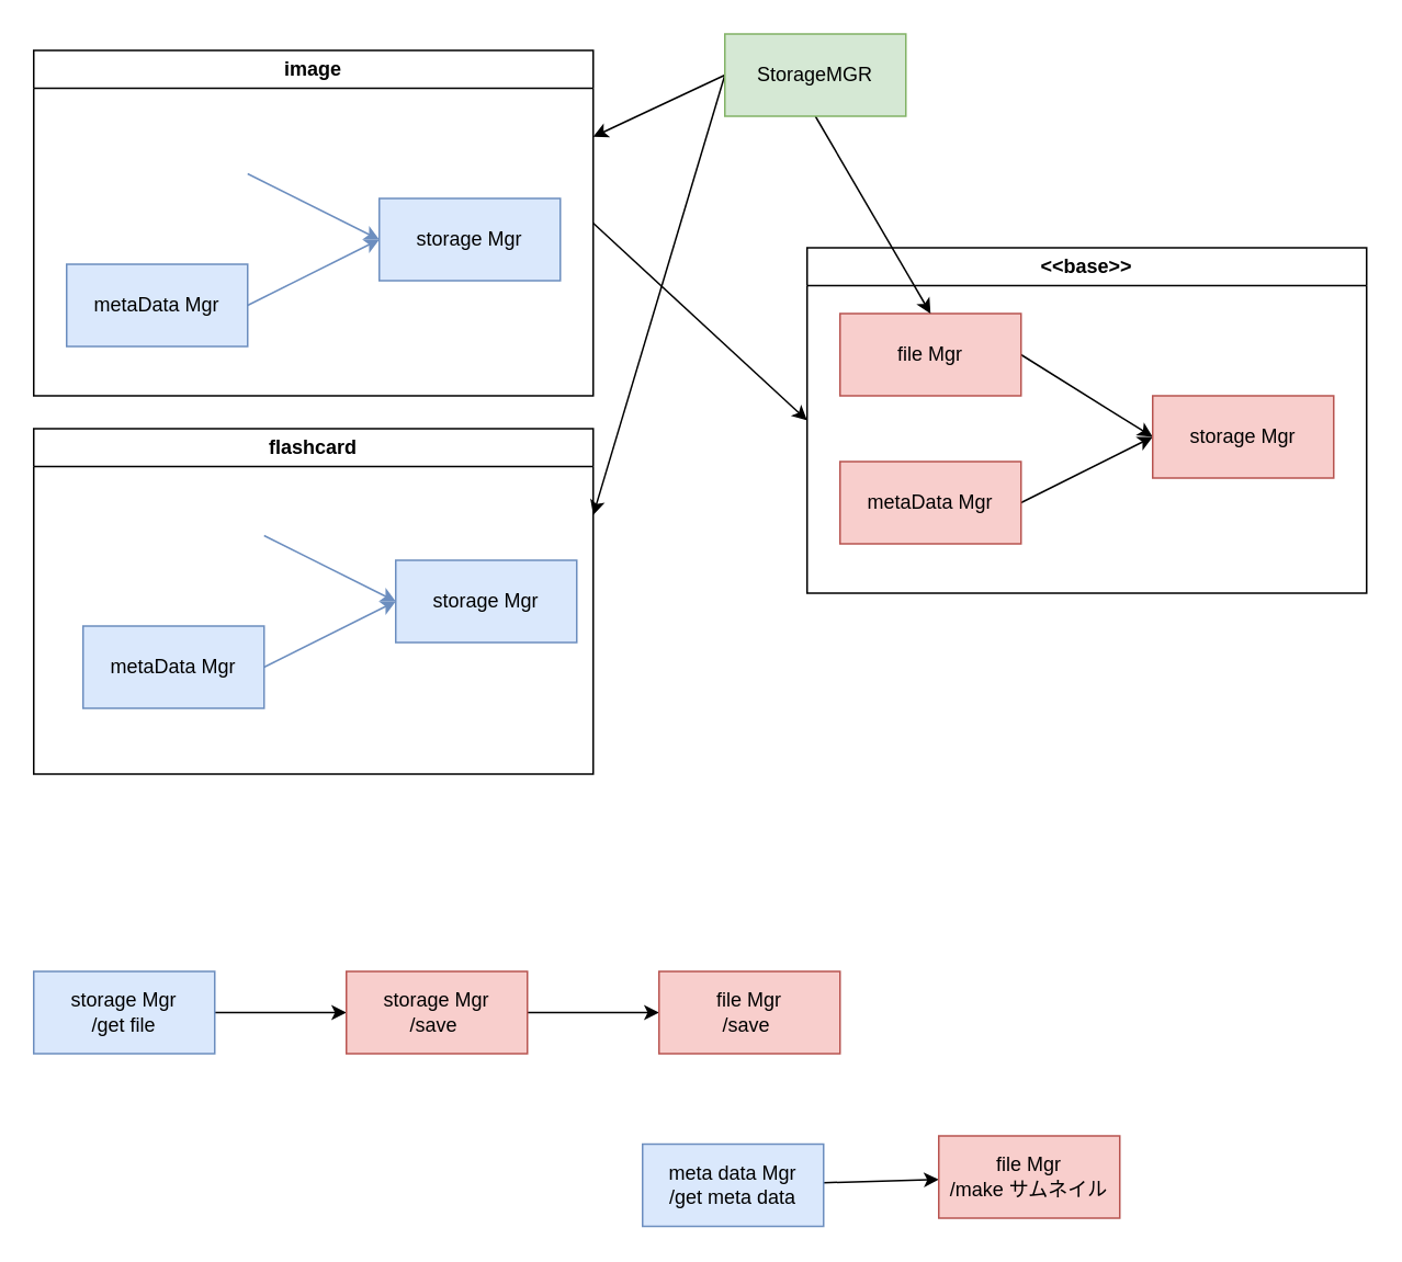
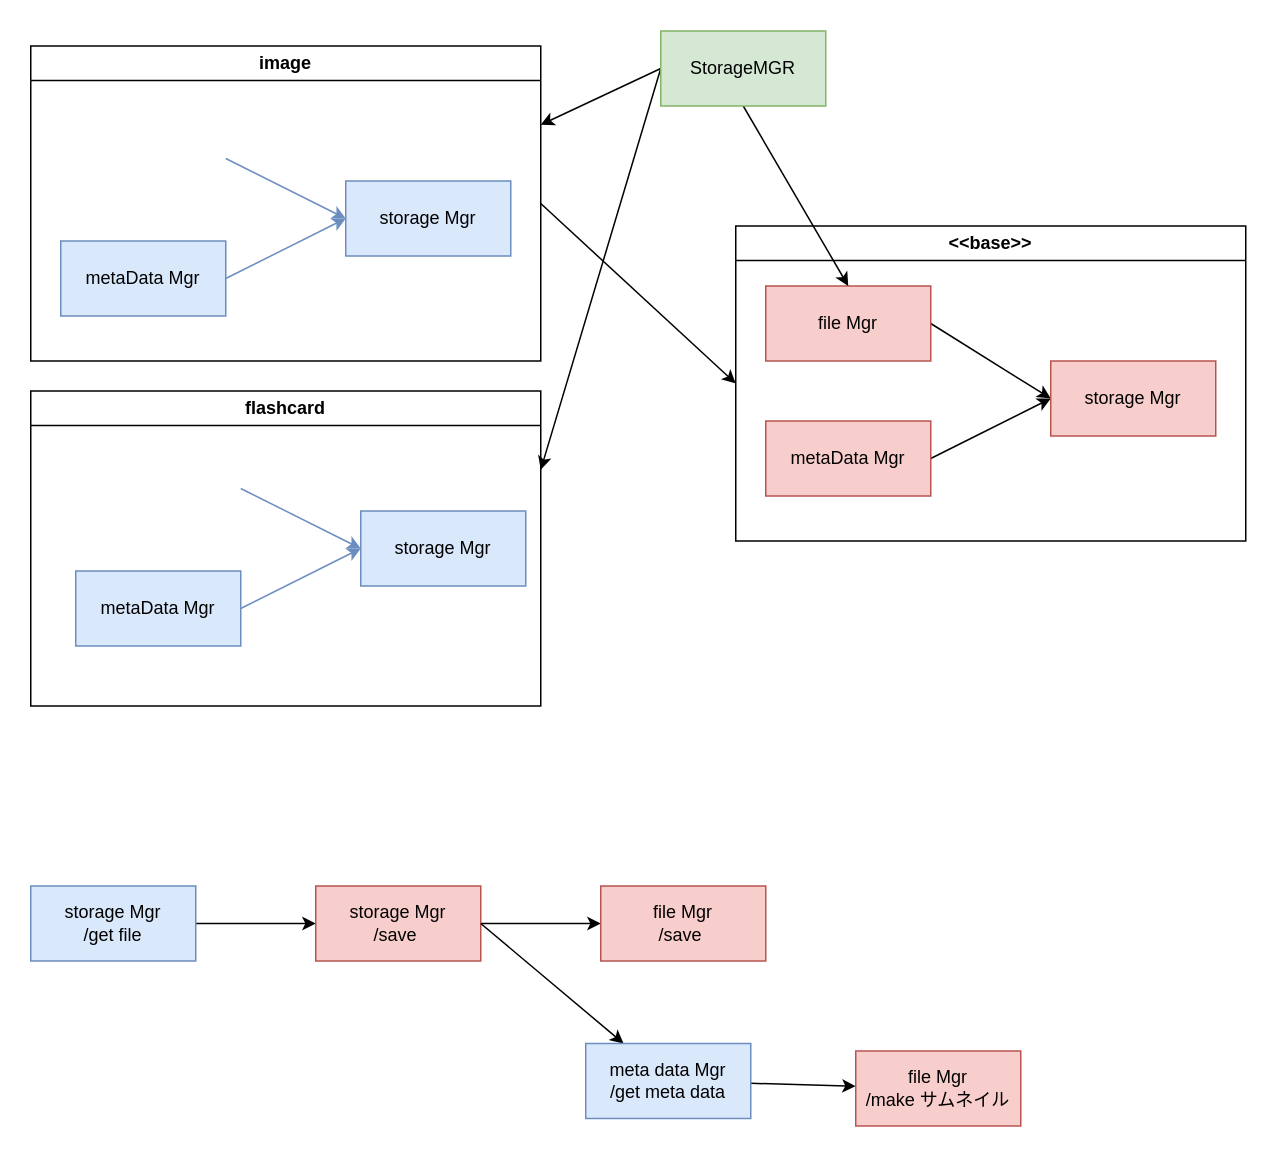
+ <mxCell id="23" value="" style="edgeStyle=none;html=1;exitX=1;exitY=0.5;exitDx=0;exitDy=0;" edge="1" parent="1" source="22" target="26"><mxGeometry relative="1" as="geometry" /></mxCell>
- <mxCell id="31" value="file Mgr&lt;div&gt;/make サムネイル&lt;/div&gt;" style="html=1;whiteSpace=wrap;fillColor=#f8cecc;strokeColor=#b85450;" vertex="1" parent="1"><mxGeometry x="570" y="690" width="110" height="50" as="geometry" /></mxCell>
+ <mxCell id="31" value="file Mgr&lt;div&gt;/make サムネイル&lt;/div&gt;" style="html=1;whiteSpace=wrap;fillColor=#f8cecc;strokeColor=#b85450;" vertex="1" parent="1"><mxGeometry x="570" y="700" width="110" height="50" as="geometry" /></mxCell>
